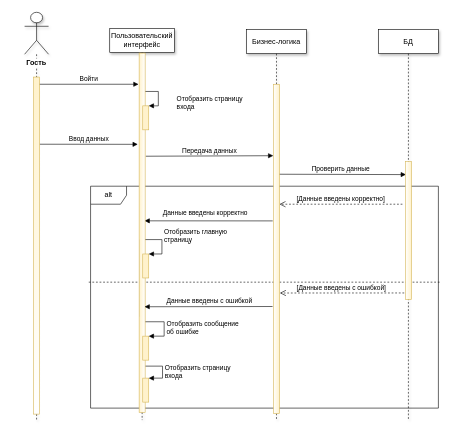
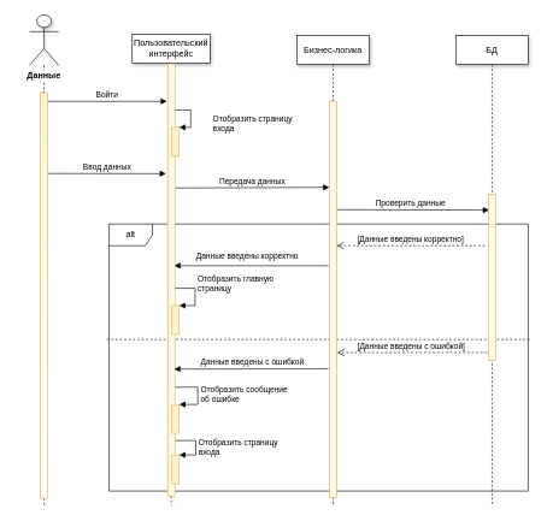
- <mxCell id="19" value="Гость" style="text;align=center;fontStyle=1;verticalAlign=middle;spacingLeft=3;spacingRight=3;strokeColor=none;rotatable=0;points=[[0,0.5],[1,0.5]];portConstraint=eastwest;labelBackgroundColor=#ffffff;" parent="1" vertex="1"><mxGeometry x="20" y="90" width="80" height="26" as="geometry" /></mxCell>
+ <mxCell id="19" value="Данные" style="text;align=center;fontStyle=1;verticalAlign=middle;spacingLeft=3;spacingRight=3;strokeColor=none;rotatable=0;points=[[0,0.5],[1,0.5]];portConstraint=eastwest;labelBackgroundColor=#ffffff;" parent="1" vertex="1"><mxGeometry x="20" y="90" width="80" height="26" as="geometry" /></mxCell>
